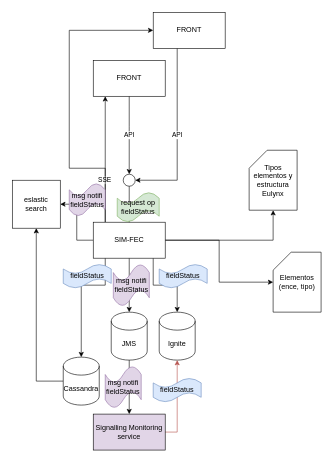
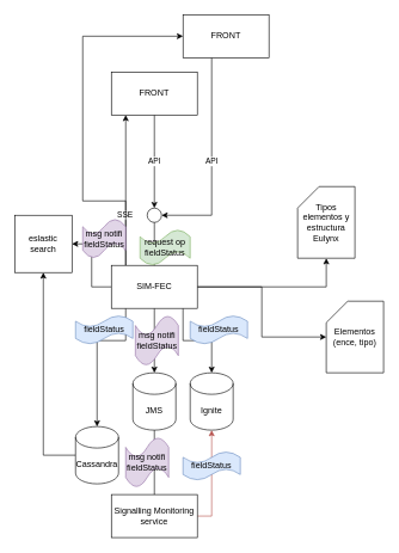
- <mxCell id="12" value="Tipos elementos y estructura Eulynx" style="shape=card;whiteSpace=wrap;html=1;" parent="1" vertex="1"><mxGeometry x="415" y="250" width="80" height="100" as="geometry" /></mxCell>
+ <mxCell id="12" value="Tipos elementos y estructura Eulynx" style="shape=card;whiteSpace=wrap;html=1;" parent="1" vertex="1"><mxGeometry x="415" y="260" width="80" height="100" as="geometry" /></mxCell>
- <mxCell id="26" style="edgeStyle=orthogonalEdgeStyle;rounded=0;orthogonalLoop=1;jettySize=auto;html=1;entryX=0.5;entryY=0;entryDx=0;entryDy=0;" parent="1" source="27" target="25" edge="1"><mxGeometry relative="1" as="geometry" /></mxCell>
+ <mxCell id="26" style="edgeStyle=orthogonalEdgeStyle;rounded=0;orthogonalLoop=1;jettySize=auto;html=1;entryX=0.5;entryY=0;entryDx=0;entryDy=0;endArrow=none;" parent="1" source="27" target="25" edge="1"><mxGeometry relative="1" as="geometry" /></mxCell>
- <mxCell id="25" value="Signalling Monitoring service" style="rounded=0;whiteSpace=wrap;html=1;fillColor=#e1d5e7;" parent="1" vertex="1"><mxGeometry x="155" y="690" width="120" height="60" as="geometry" /></mxCell>
+ <mxCell id="25" value="Signalling Monitoring service" style="rounded=0;whiteSpace=wrap;html=1;" parent="1" vertex="1"><mxGeometry x="155" y="690" width="120" height="60" as="geometry" /></mxCell>
